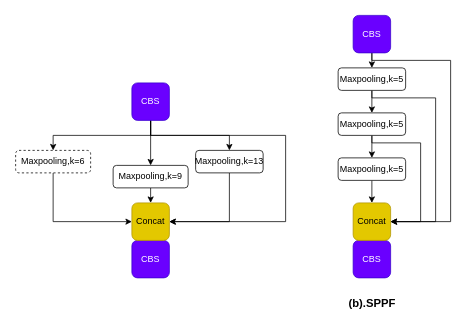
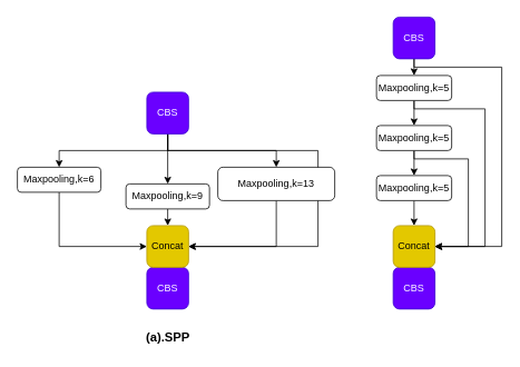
- <mxCell id="10" value="Maxpooling,k=6" style="rounded=1;whiteSpace=wrap;html=1;dashed=1;" parent="1" vertex="1"><mxGeometry x="20" y="200" width="100" height="30" as="geometry" /></mxCell>
+ <mxCell id="10" value="Maxpooling,k=6" style="rounded=1;whiteSpace=wrap;html=1;" parent="1" vertex="1"><mxGeometry x="20" y="200" width="100" height="30" as="geometry" /></mxCell>
- <mxCell id="14" value="Maxpooling,k=13" style="rounded=1;whiteSpace=wrap;html=1;" parent="1" vertex="1"><mxGeometry x="260" y="200" width="90" height="30" as="geometry" /></mxCell>
+ <mxCell id="14" value="Maxpooling,k=13" style="rounded=1;whiteSpace=wrap;html=1;" parent="1" vertex="1"><mxGeometry x="260" y="200" width="140" height="40" as="geometry" /></mxCell>
+ <mxCell id="28" value="&lt;b&gt;&lt;font style=&quot;font-size: 15px;&quot;&gt;(a).SPP&lt;/font&gt;&lt;/b&gt;" style="text;html=1;align=center;verticalAlign=middle;resizable=0;points=[];autosize=1;strokeColor=none;fillColor=none;" vertex="1" parent="1"><mxGeometry x="160" y="388" width="80" height="30" as="geometry" /></mxCell>
- <mxCell id="29" value="&lt;b&gt;&lt;font style=&quot;font-size: 15px;&quot;&gt;(b).SPPF&lt;/font&gt;&lt;/b&gt;" style="text;html=1;align=center;verticalAlign=middle;resizable=0;points=[];autosize=1;strokeColor=none;fillColor=none;" vertex="1" parent="1"><mxGeometry x="450" y="388" width="90" height="30" as="geometry" /></mxCell>
